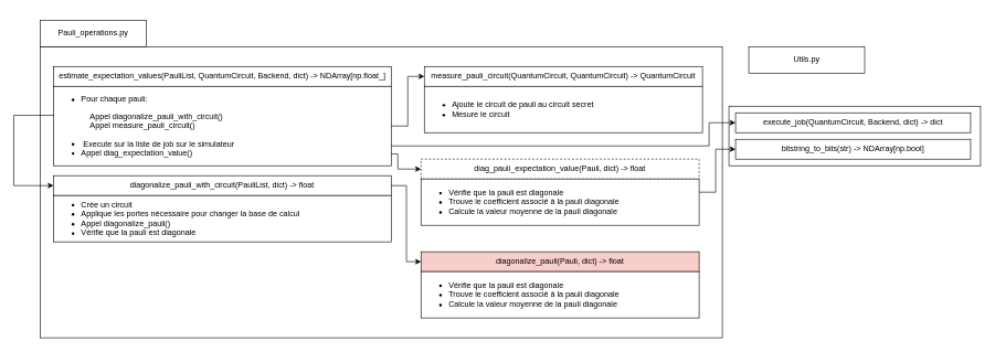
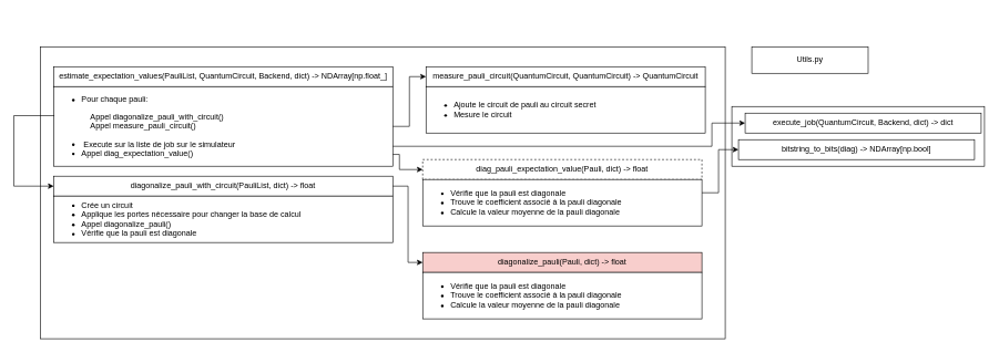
- <mxCell id="6" value="Pauli_operations.py" style="rounded=0;whiteSpace=wrap;html=1;" parent="1" vertex="1"><mxGeometry x="60" y="30" width="160" height="40" as="geometry" /></mxCell>
- <mxCell id="7" value="execute_job(QuantumCircuit, Backend, dict) -&amp;gt; dict" style="rounded=0;whiteSpace=wrap;html=1;" parent="1" vertex="1"><mxGeometry x="1110" y="170" width="355" height="30" as="geometry" /></mxCell>
+ <mxCell id="7" value="execute_job(QuantumCircuit, Backend, dict) -&amp;gt; dict" style="rounded=0;whiteSpace=wrap;html=1;" parent="1" vertex="1"><mxGeometry x="1120" y="170" width="355" height="30" as="geometry" /></mxCell>
- <mxCell id="9" value="bitstring_to_bits(str)&amp;nbsp;-&amp;gt; NDArray[np.bool]" style="rounded=0;whiteSpace=wrap;html=1;" parent="1" vertex="1"><mxGeometry x="1110" y="210" width="355" height="30" as="geometry" /></mxCell>
+ <mxCell id="9" value="bitstring_to_bits(diag)&amp;nbsp;-&amp;gt; NDArray[np.bool]" style="rounded=0;whiteSpace=wrap;html=1;" parent="1" vertex="1"><mxGeometry x="1110" y="210" width="355" height="30" as="geometry" /></mxCell>
